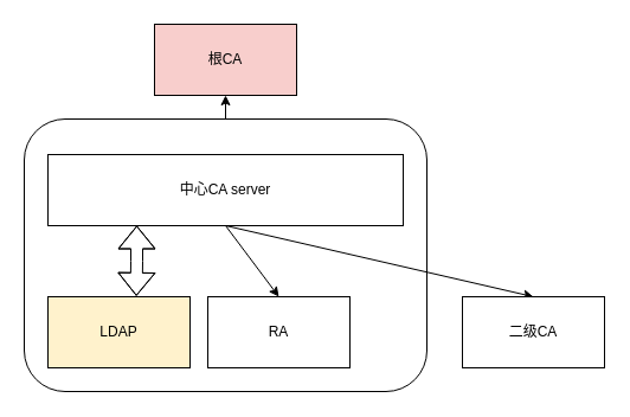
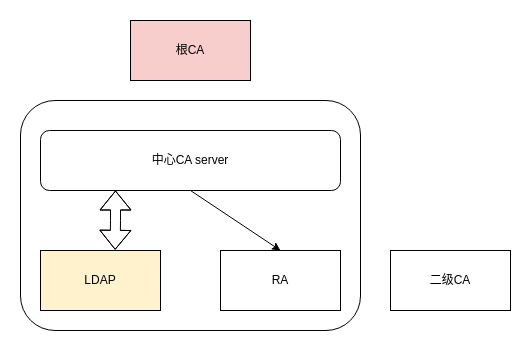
- <mxCell id="2" style="edgeStyle=orthogonalEdgeStyle;rounded=0;orthogonalLoop=1;jettySize=auto;html=1;exitX=0.5;exitY=1;exitDx=0;exitDy=0;startArrow=classic;startFill=1;" parent="1" source="3" target="8" edge="1"><mxGeometry relative="1" as="geometry" /></mxCell>
- <mxCell id="8" value="中心CA server" style="rounded=0;whiteSpace=wrap;html=1;" parent="1" vertex="1"><mxGeometry x="40" y="130" width="300" height="60" as="geometry" /></mxCell>
+ <mxCell id="8" value="中心CA server" style="whiteSpace=wrap;html=1;rounded=1;" parent="1" vertex="1"><mxGeometry x="40" y="130" width="300" height="60" as="geometry" /></mxCell>
- <mxCell id="7" style="rounded=0;orthogonalLoop=1;jettySize=auto;html=1;exitX=0.5;exitY=1;exitDx=0;exitDy=0;entryX=0.5;entryY=0;entryDx=0;entryDy=0;" parent="1" source="8" target="11" edge="1"><mxGeometry relative="1" as="geometry" /></mxCell>
- <mxCell id="10" value="RA" style="rounded=0;whiteSpace=wrap;html=1;" parent="1" vertex="1"><mxGeometry x="175" y="250" width="120" height="60" as="geometry" /></mxCell>
+ <mxCell id="10" value="RA" style="rounded=0;whiteSpace=wrap;html=1;" parent="1" vertex="1"><mxGeometry x="220" y="250" width="120" height="60" as="geometry" /></mxCell>
